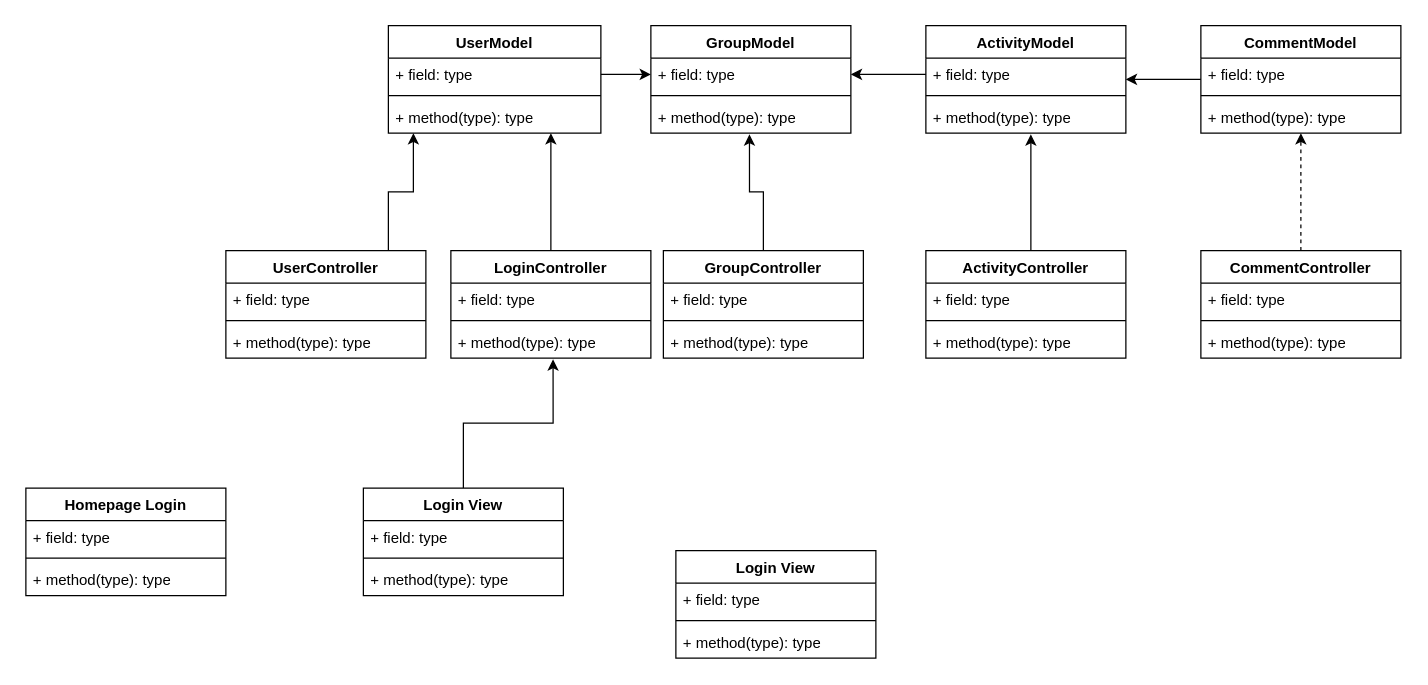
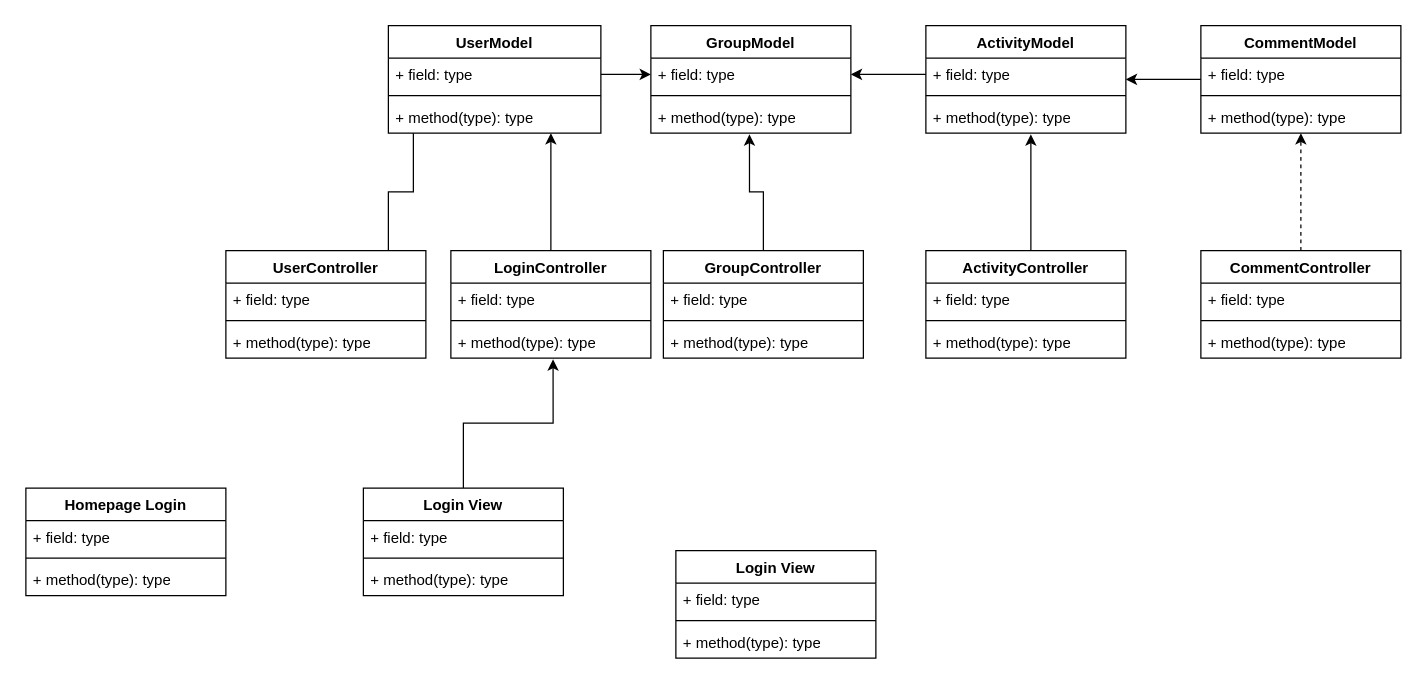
- <mxCell id="2" style="edgeStyle=orthogonalEdgeStyle;rounded=0;orthogonalLoop=1;jettySize=auto;html=1;" edge="1" parent="1" source="20" target="4"><mxGeometry relative="1" as="geometry"><Array as="points"><mxPoint x="310" y="153" /><mxPoint x="330" y="153" /></Array></mxGeometry></mxCell>
+ <mxCell id="2" style="edgeStyle=orthogonalEdgeStyle;rounded=0;orthogonalLoop=1;jettySize=auto;html=1;endArrow=none;" edge="1" parent="1" source="20" target="4"><mxGeometry relative="1" as="geometry"><Array as="points"><mxPoint x="310" y="153" /><mxPoint x="330" y="153" /></Array></mxGeometry></mxCell>
